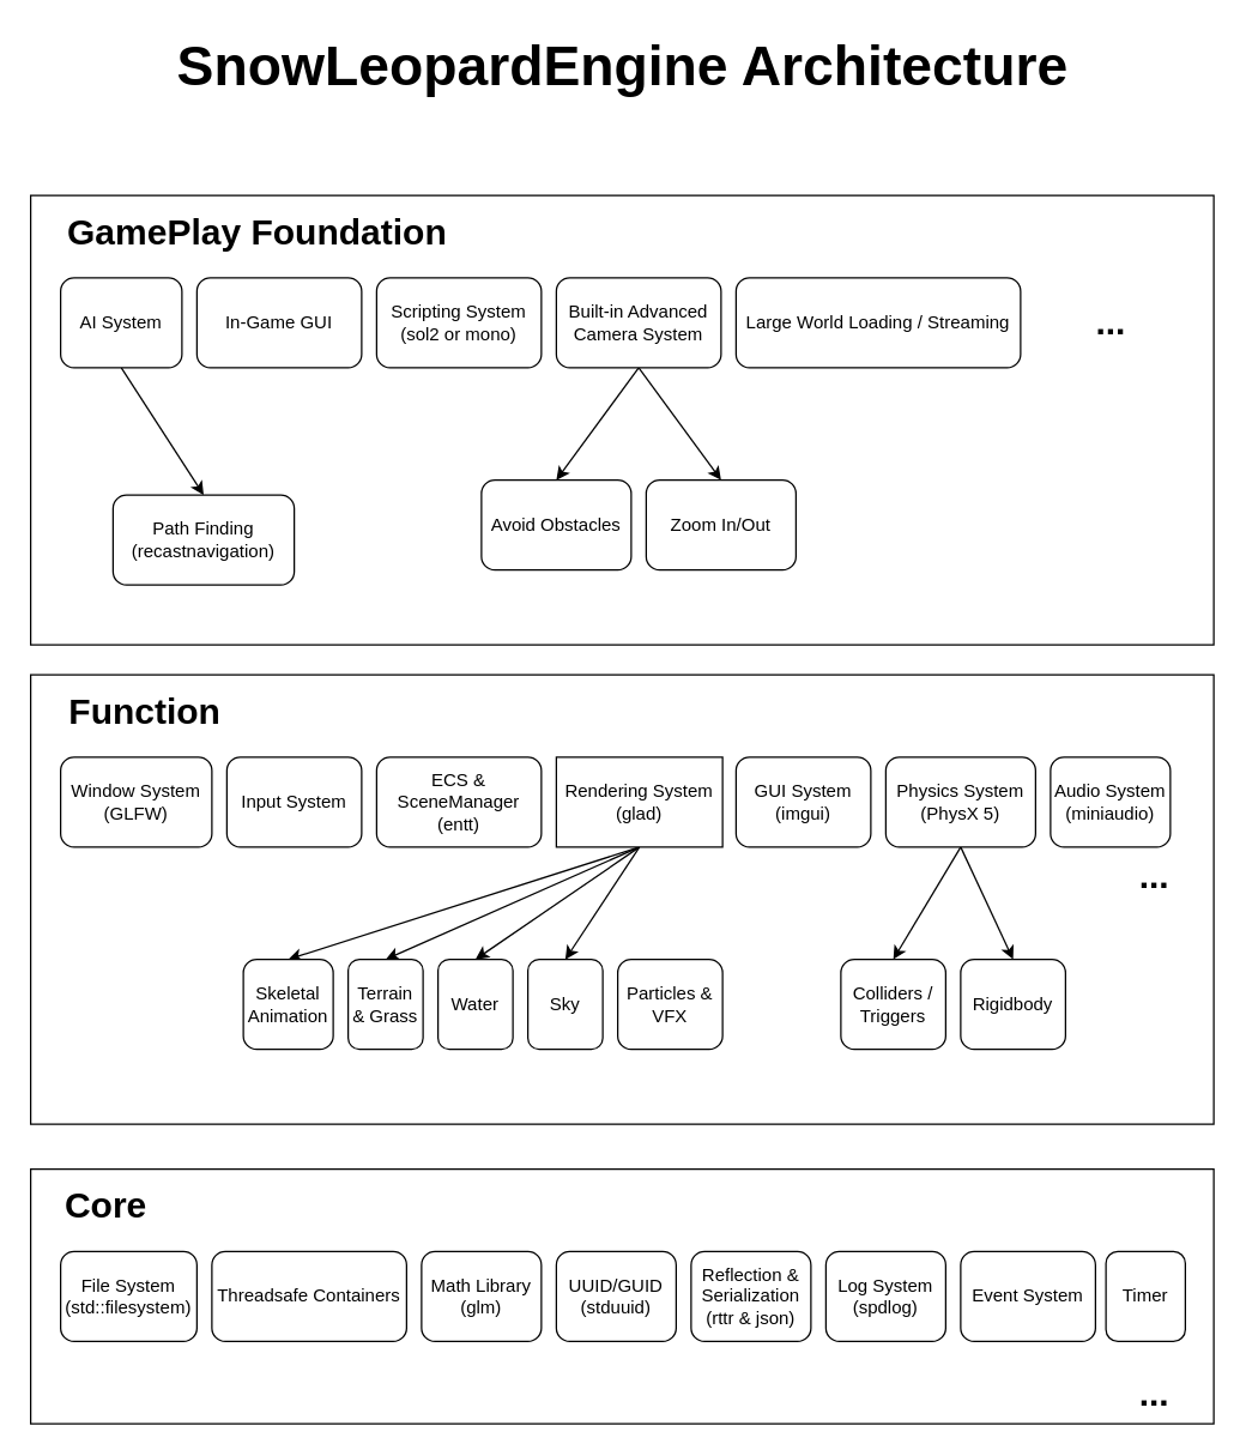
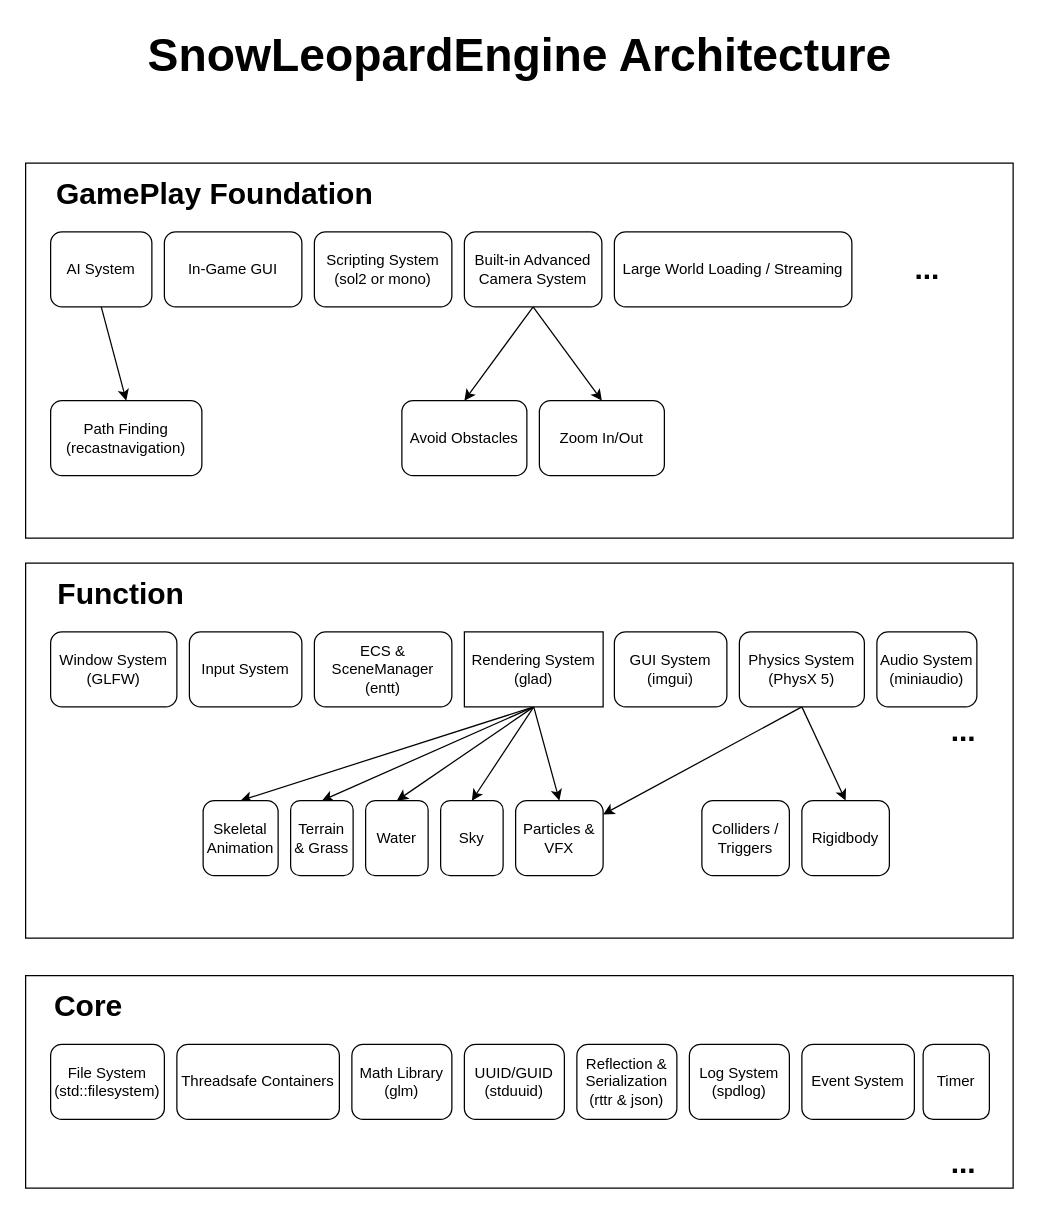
- <mxCell id="37" value="Path Finding&lt;br&gt;(recastnavigation)" style="rounded=1;whiteSpace=wrap;html=1;" vertex="1" parent="1"><mxGeometry x="75" y="330" width="121" height="60" as="geometry" /></mxCell>
+ <mxCell id="37" value="Path Finding&lt;br&gt;(recastnavigation)" style="rounded=1;whiteSpace=wrap;html=1;" vertex="1" parent="1"><mxGeometry x="40" y="320" width="121" height="60" as="geometry" /></mxCell>
+ <mxCell id="18" style="edgeStyle=none;html=1;exitX=0.5;exitY=1;exitDx=0;exitDy=0;entryX=0.5;entryY=0;entryDx=0;entryDy=0;fontSize=37;" edge="1" parent="1" source="19" target="48"><mxGeometry relative="1" as="geometry" /></mxCell>
- <mxCell id="24" style="edgeStyle=none;html=1;exitX=0.5;exitY=1;exitDx=0;exitDy=0;entryX=0.5;entryY=0;entryDx=0;entryDy=0;" edge="1" parent="1" source="26" target="31"><mxGeometry relative="1" as="geometry" /></mxCell>
+ <mxCell id="24" style="edgeStyle=none;html=1;exitX=0.5;exitY=1;exitDx=0;exitDy=0;" edge="1" parent="1" source="26" target="48"><mxGeometry relative="1" as="geometry" /></mxCell>
